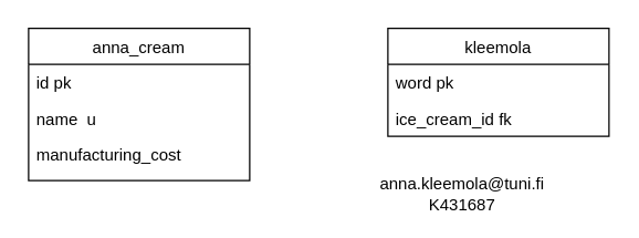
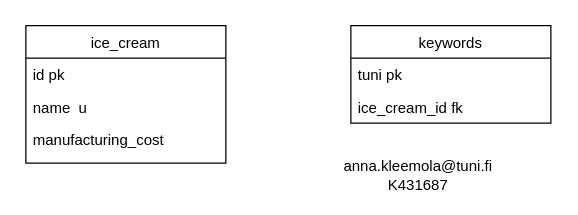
- <mxCell id="2" value="anna_cream" style="swimlane;fontStyle=0;align=center;verticalAlign=top;childLayout=stackLayout;horizontal=1;startSize=26;horizontalStack=0;resizeParent=1;resizeLast=0;collapsible=1;marginBottom=0;rounded=0;shadow=0;strokeWidth=1;" vertex="1" parent="1"><mxGeometry x="20" y="20" width="160" height="110" as="geometry"><mxRectangle x="130" y="380" width="160" height="26" as="alternateBounds" /></mxGeometry></mxCell>
+ <mxCell id="2" value="ice_cream" style="swimlane;fontStyle=0;align=center;verticalAlign=top;childLayout=stackLayout;horizontal=1;startSize=26;horizontalStack=0;resizeParent=1;resizeLast=0;collapsible=1;marginBottom=0;rounded=0;shadow=0;strokeWidth=1;" vertex="1" parent="1"><mxGeometry x="20" y="20" width="160" height="110" as="geometry"><mxRectangle x="130" y="380" width="160" height="26" as="alternateBounds" /></mxGeometry></mxCell>
- <mxCell id="6" value="kleemola" style="swimlane;fontStyle=0;align=center;verticalAlign=top;childLayout=stackLayout;horizontal=1;startSize=26;horizontalStack=0;resizeParent=1;resizeLast=0;collapsible=1;marginBottom=0;rounded=0;shadow=0;strokeWidth=1;" vertex="1" parent="1"><mxGeometry x="280" y="20" width="160" height="78" as="geometry"><mxRectangle x="340" y="380" width="170" height="26" as="alternateBounds" /></mxGeometry></mxCell>
+ <mxCell id="6" value="keywords" style="swimlane;fontStyle=0;align=center;verticalAlign=top;childLayout=stackLayout;horizontal=1;startSize=26;horizontalStack=0;resizeParent=1;resizeLast=0;collapsible=1;marginBottom=0;rounded=0;shadow=0;strokeWidth=1;" vertex="1" parent="1"><mxGeometry x="280" y="20" width="160" height="78" as="geometry"><mxRectangle x="340" y="380" width="170" height="26" as="alternateBounds" /></mxGeometry></mxCell>
- <mxCell id="7" value="word pk" style="text;align=left;verticalAlign=top;spacingLeft=4;spacingRight=4;overflow=hidden;rotatable=0;points=[[0,0.5],[1,0.5]];portConstraint=eastwest;" vertex="1" parent="6"><mxGeometry y="26" width="160" height="26" as="geometry" /></mxCell>
+ <mxCell id="7" value="tuni pk" style="text;align=left;verticalAlign=top;spacingLeft=4;spacingRight=4;overflow=hidden;rotatable=0;points=[[0,0.5],[1,0.5]];portConstraint=eastwest;" vertex="1" parent="6"><mxGeometry y="26" width="160" height="26" as="geometry" /></mxCell>
